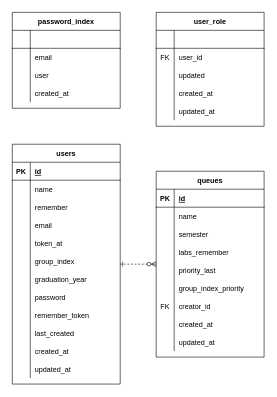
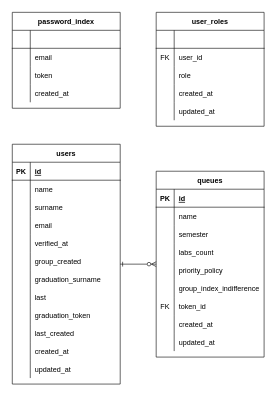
- <mxCell id="81" value="user_role" style="shape=table;startSize=30;container=1;collapsible=1;childLayout=tableLayout;fixedRows=1;rowLines=0;fontStyle=1;align=center;resizeLast=1;" vertex="1" parent="1"><mxGeometry x="260" y="20" width="180" height="190" as="geometry" /></mxCell>
+ <mxCell id="81" value="user_roles" style="shape=table;startSize=30;container=1;collapsible=1;childLayout=tableLayout;fixedRows=1;rowLines=0;fontStyle=1;align=center;resizeLast=1;" vertex="1" parent="1"><mxGeometry x="260" y="20" width="180" height="190" as="geometry" /></mxCell>
- <mxCell id="49" value="user" style="shape=partialRectangle;connectable=0;fillColor=none;top=0;left=0;bottom=0;right=0;align=left;spacingLeft=6;overflow=hidden;" vertex="1" parent="47"><mxGeometry x="30" width="150" height="30" as="geometry"><mxRectangle width="150" height="30" as="alternateBounds" /></mxGeometry></mxCell>
+ <mxCell id="49" value="token" style="shape=partialRectangle;connectable=0;fillColor=none;top=0;left=0;bottom=0;right=0;align=left;spacingLeft=6;overflow=hidden;" vertex="1" parent="47"><mxGeometry x="30" width="150" height="30" as="geometry"><mxRectangle width="150" height="30" as="alternateBounds" /></mxGeometry></mxCell>
- <mxCell id="90" value="updated" style="shape=partialRectangle;connectable=0;fillColor=none;top=0;left=0;bottom=0;right=0;align=left;spacingLeft=6;overflow=hidden;" vertex="1" parent="88"><mxGeometry x="30" width="150" height="30" as="geometry"><mxRectangle width="150" height="30" as="alternateBounds" /></mxGeometry></mxCell>
+ <mxCell id="90" value="role" style="shape=partialRectangle;connectable=0;fillColor=none;top=0;left=0;bottom=0;right=0;align=left;spacingLeft=6;overflow=hidden;" vertex="1" parent="88"><mxGeometry x="30" width="150" height="30" as="geometry"><mxRectangle width="150" height="30" as="alternateBounds" /></mxGeometry></mxCell>
- <mxCell id="12" value="remember" style="shape=partialRectangle;connectable=0;fillColor=none;top=0;left=0;bottom=0;right=0;align=left;spacingLeft=6;overflow=hidden;" vertex="1" parent="10"><mxGeometry x="30" width="150" height="30" as="geometry"><mxRectangle width="150" height="30" as="alternateBounds" /></mxGeometry></mxCell>
+ <mxCell id="12" value="surname" style="shape=partialRectangle;connectable=0;fillColor=none;top=0;left=0;bottom=0;right=0;align=left;spacingLeft=6;overflow=hidden;" vertex="1" parent="10"><mxGeometry x="30" width="150" height="30" as="geometry"><mxRectangle width="150" height="30" as="alternateBounds" /></mxGeometry></mxCell>
- <mxCell id="18" value="token_at" style="shape=partialRectangle;connectable=0;fillColor=none;top=0;left=0;bottom=0;right=0;align=left;spacingLeft=6;overflow=hidden;" vertex="1" parent="16"><mxGeometry x="30" width="150" height="30" as="geometry"><mxRectangle width="150" height="30" as="alternateBounds" /></mxGeometry></mxCell>
+ <mxCell id="18" value="verified_at" style="shape=partialRectangle;connectable=0;fillColor=none;top=0;left=0;bottom=0;right=0;align=left;spacingLeft=6;overflow=hidden;" vertex="1" parent="16"><mxGeometry x="30" width="150" height="30" as="geometry"><mxRectangle width="150" height="30" as="alternateBounds" /></mxGeometry></mxCell>
- <mxCell id="65" value="labs_remember" style="shape=partialRectangle;connectable=0;fillColor=none;top=0;left=0;bottom=0;right=0;align=left;spacingLeft=6;overflow=hidden;" vertex="1" parent="63"><mxGeometry x="30" width="150" height="30" as="geometry"><mxRectangle width="150" height="30" as="alternateBounds" /></mxGeometry></mxCell>
+ <mxCell id="65" value="labs_count" style="shape=partialRectangle;connectable=0;fillColor=none;top=0;left=0;bottom=0;right=0;align=left;spacingLeft=6;overflow=hidden;" vertex="1" parent="63"><mxGeometry x="30" width="150" height="30" as="geometry"><mxRectangle width="150" height="30" as="alternateBounds" /></mxGeometry></mxCell>
- <mxCell id="21" value="group_index" style="shape=partialRectangle;connectable=0;fillColor=none;top=0;left=0;bottom=0;right=0;align=left;spacingLeft=6;overflow=hidden;" vertex="1" parent="19"><mxGeometry x="30" width="150" height="30" as="geometry"><mxRectangle width="150" height="30" as="alternateBounds" /></mxGeometry></mxCell>
+ <mxCell id="21" value="group_created" style="shape=partialRectangle;connectable=0;fillColor=none;top=0;left=0;bottom=0;right=0;align=left;spacingLeft=6;overflow=hidden;" vertex="1" parent="19"><mxGeometry x="30" width="150" height="30" as="geometry"><mxRectangle width="150" height="30" as="alternateBounds" /></mxGeometry></mxCell>
- <mxCell id="2" style="edgeStyle=orthogonalEdgeStyle;rounded=0;orthogonalLoop=1;jettySize=auto;html=1;startArrow=ERone;startFill=0;endArrow=ERzeroToMany;endFill=0;dashed=1;" edge="1" parent="1" source="3" target="53"><mxGeometry relative="1" as="geometry" /></mxCell>
+ <mxCell id="2" style="edgeStyle=orthogonalEdgeStyle;rounded=0;orthogonalLoop=1;jettySize=auto;html=1;startArrow=ERone;startFill=0;endArrow=ERzeroToMany;endFill=0;" edge="1" parent="1" source="3" target="53"><mxGeometry relative="1" as="geometry" /></mxCell>
- <mxCell id="68" value="priority_last" style="shape=partialRectangle;connectable=0;fillColor=none;top=0;left=0;bottom=0;right=0;align=left;spacingLeft=6;overflow=hidden;" vertex="1" parent="66"><mxGeometry x="30" width="150" height="30" as="geometry"><mxRectangle width="150" height="30" as="alternateBounds" /></mxGeometry></mxCell>
+ <mxCell id="68" value="priority_policy" style="shape=partialRectangle;connectable=0;fillColor=none;top=0;left=0;bottom=0;right=0;align=left;spacingLeft=6;overflow=hidden;" vertex="1" parent="66"><mxGeometry x="30" width="150" height="30" as="geometry"><mxRectangle width="150" height="30" as="alternateBounds" /></mxGeometry></mxCell>
- <mxCell id="24" value="graduation_year" style="shape=partialRectangle;connectable=0;fillColor=none;top=0;left=0;bottom=0;right=0;align=left;spacingLeft=6;overflow=hidden;" vertex="1" parent="22"><mxGeometry x="30" width="150" height="30" as="geometry"><mxRectangle width="150" height="30" as="alternateBounds" /></mxGeometry></mxCell>
+ <mxCell id="24" value="graduation_surname" style="shape=partialRectangle;connectable=0;fillColor=none;top=0;left=0;bottom=0;right=0;align=left;spacingLeft=6;overflow=hidden;" vertex="1" parent="22"><mxGeometry x="30" width="150" height="30" as="geometry"><mxRectangle width="150" height="30" as="alternateBounds" /></mxGeometry></mxCell>
- <mxCell id="71" value="group_index_priority" style="shape=partialRectangle;connectable=0;fillColor=none;top=0;left=0;bottom=0;right=0;align=left;spacingLeft=6;overflow=hidden;" vertex="1" parent="69"><mxGeometry x="30" width="150" height="30" as="geometry"><mxRectangle width="150" height="30" as="alternateBounds" /></mxGeometry></mxCell>
+ <mxCell id="71" value="group_index_indifference" style="shape=partialRectangle;connectable=0;fillColor=none;top=0;left=0;bottom=0;right=0;align=left;spacingLeft=6;overflow=hidden;" vertex="1" parent="69"><mxGeometry x="30" width="150" height="30" as="geometry"><mxRectangle width="150" height="30" as="alternateBounds" /></mxGeometry></mxCell>
- <mxCell id="27" value="password" style="shape=partialRectangle;connectable=0;fillColor=none;top=0;left=0;bottom=0;right=0;align=left;spacingLeft=6;overflow=hidden;" vertex="1" parent="25"><mxGeometry x="30" width="150" height="30" as="geometry"><mxRectangle width="150" height="30" as="alternateBounds" /></mxGeometry></mxCell>
+ <mxCell id="27" value="last" style="shape=partialRectangle;connectable=0;fillColor=none;top=0;left=0;bottom=0;right=0;align=left;spacingLeft=6;overflow=hidden;" vertex="1" parent="25"><mxGeometry x="30" width="150" height="30" as="geometry"><mxRectangle width="150" height="30" as="alternateBounds" /></mxGeometry></mxCell>
- <mxCell id="74" value="creator_id" style="shape=partialRectangle;connectable=0;fillColor=none;top=0;left=0;bottom=0;right=0;align=left;spacingLeft=6;overflow=hidden;" vertex="1" parent="72"><mxGeometry x="30" width="150" height="30" as="geometry"><mxRectangle width="150" height="30" as="alternateBounds" /></mxGeometry></mxCell>
+ <mxCell id="74" value="token_id" style="shape=partialRectangle;connectable=0;fillColor=none;top=0;left=0;bottom=0;right=0;align=left;spacingLeft=6;overflow=hidden;" vertex="1" parent="72"><mxGeometry x="30" width="150" height="30" as="geometry"><mxRectangle width="150" height="30" as="alternateBounds" /></mxGeometry></mxCell>
- <mxCell id="30" value="remember_token" style="shape=partialRectangle;connectable=0;fillColor=none;top=0;left=0;bottom=0;right=0;align=left;spacingLeft=6;overflow=hidden;" vertex="1" parent="28"><mxGeometry x="30" width="150" height="30" as="geometry"><mxRectangle width="150" height="30" as="alternateBounds" /></mxGeometry></mxCell>
+ <mxCell id="30" value="graduation_token" style="shape=partialRectangle;connectable=0;fillColor=none;top=0;left=0;bottom=0;right=0;align=left;spacingLeft=6;overflow=hidden;" vertex="1" parent="28"><mxGeometry x="30" width="150" height="30" as="geometry"><mxRectangle width="150" height="30" as="alternateBounds" /></mxGeometry></mxCell>
